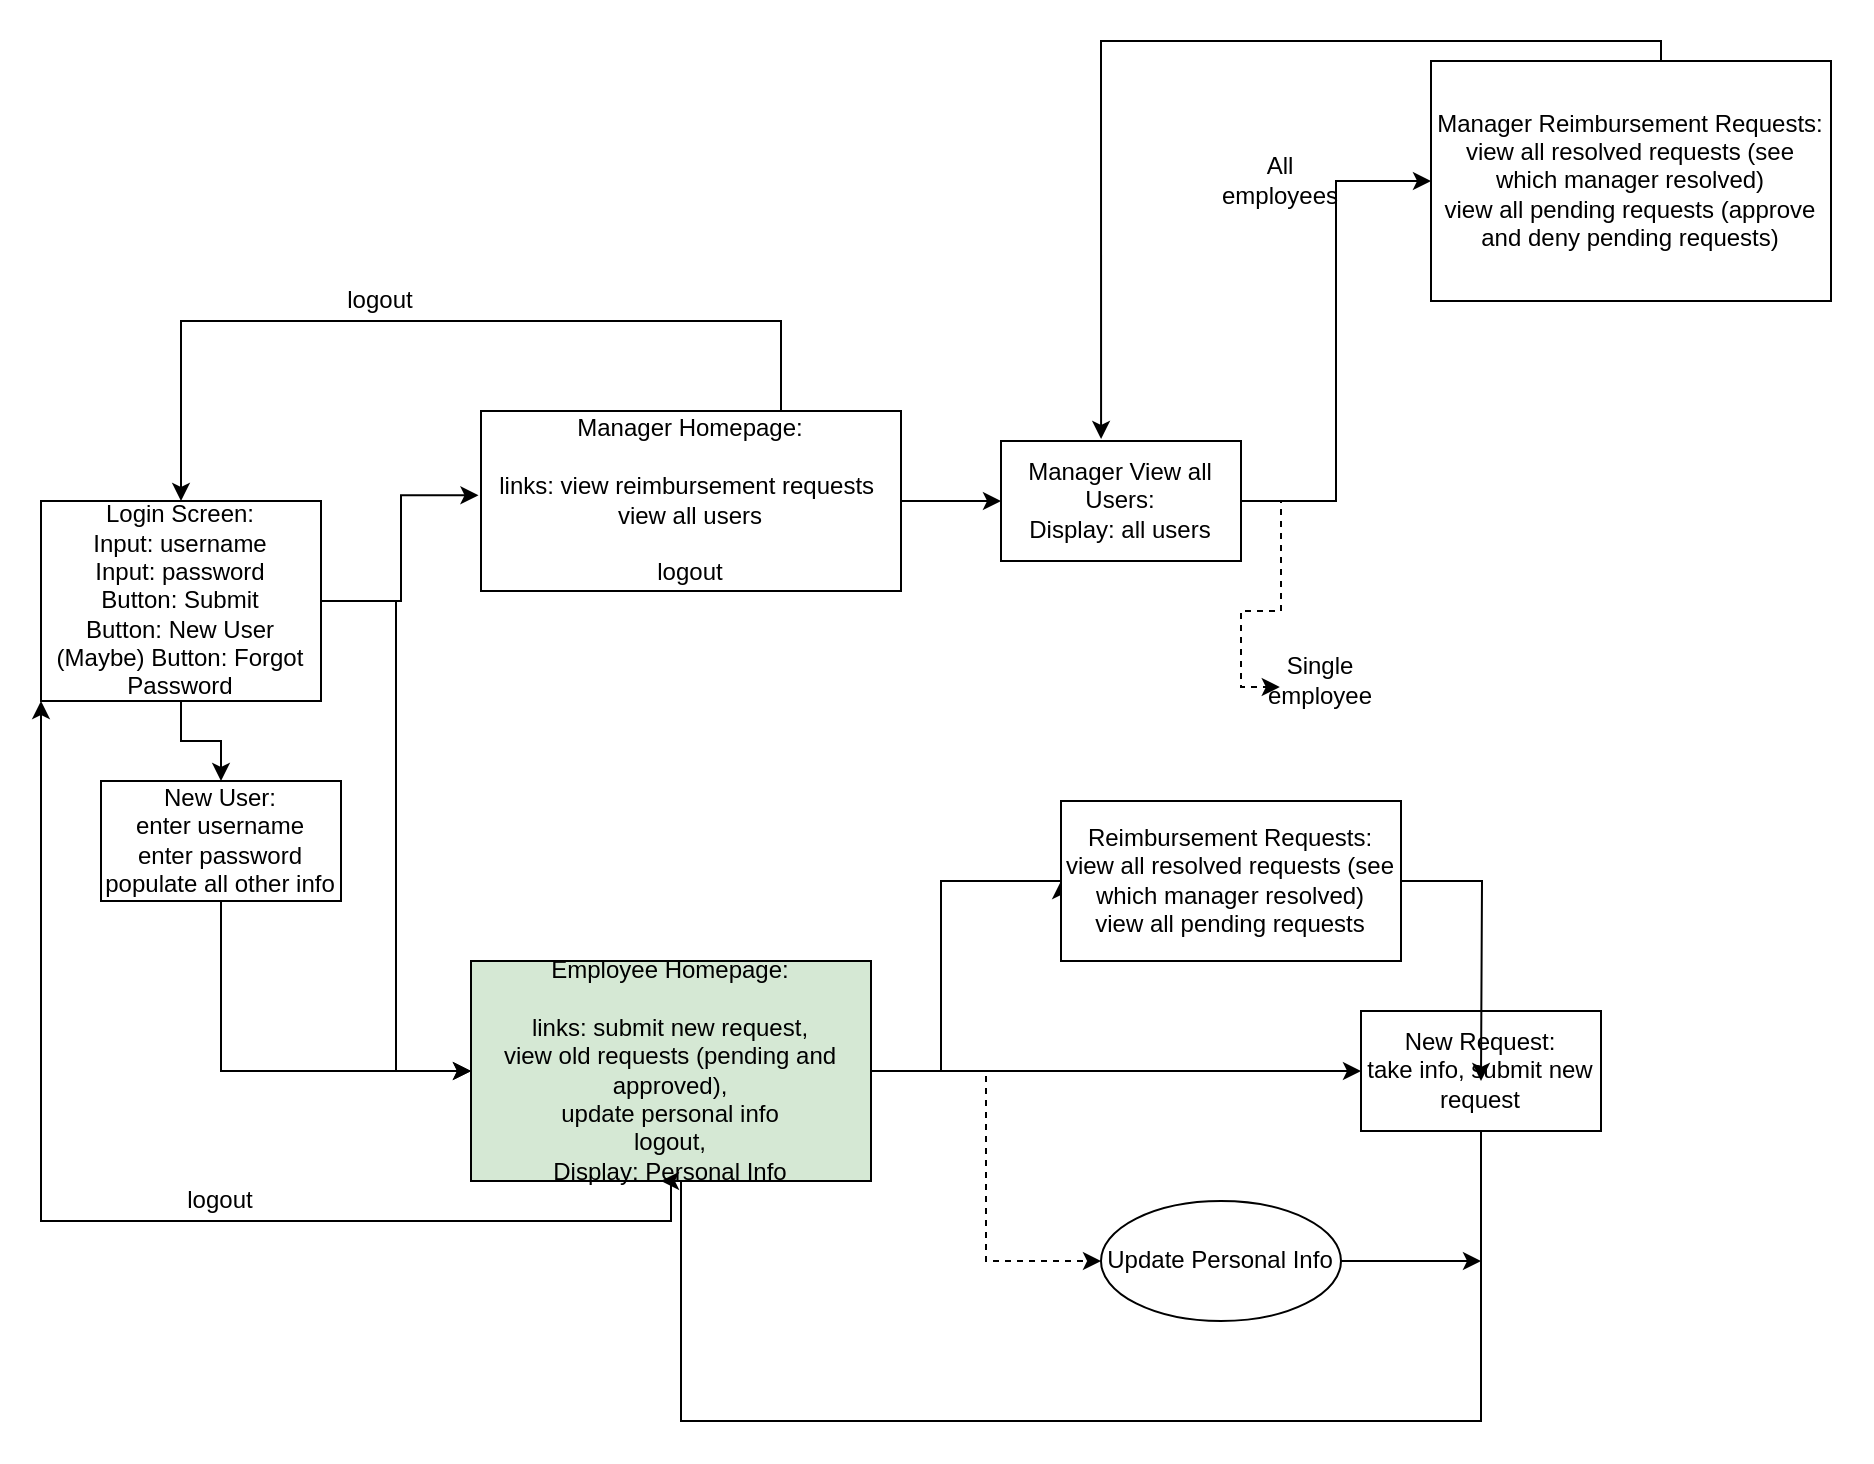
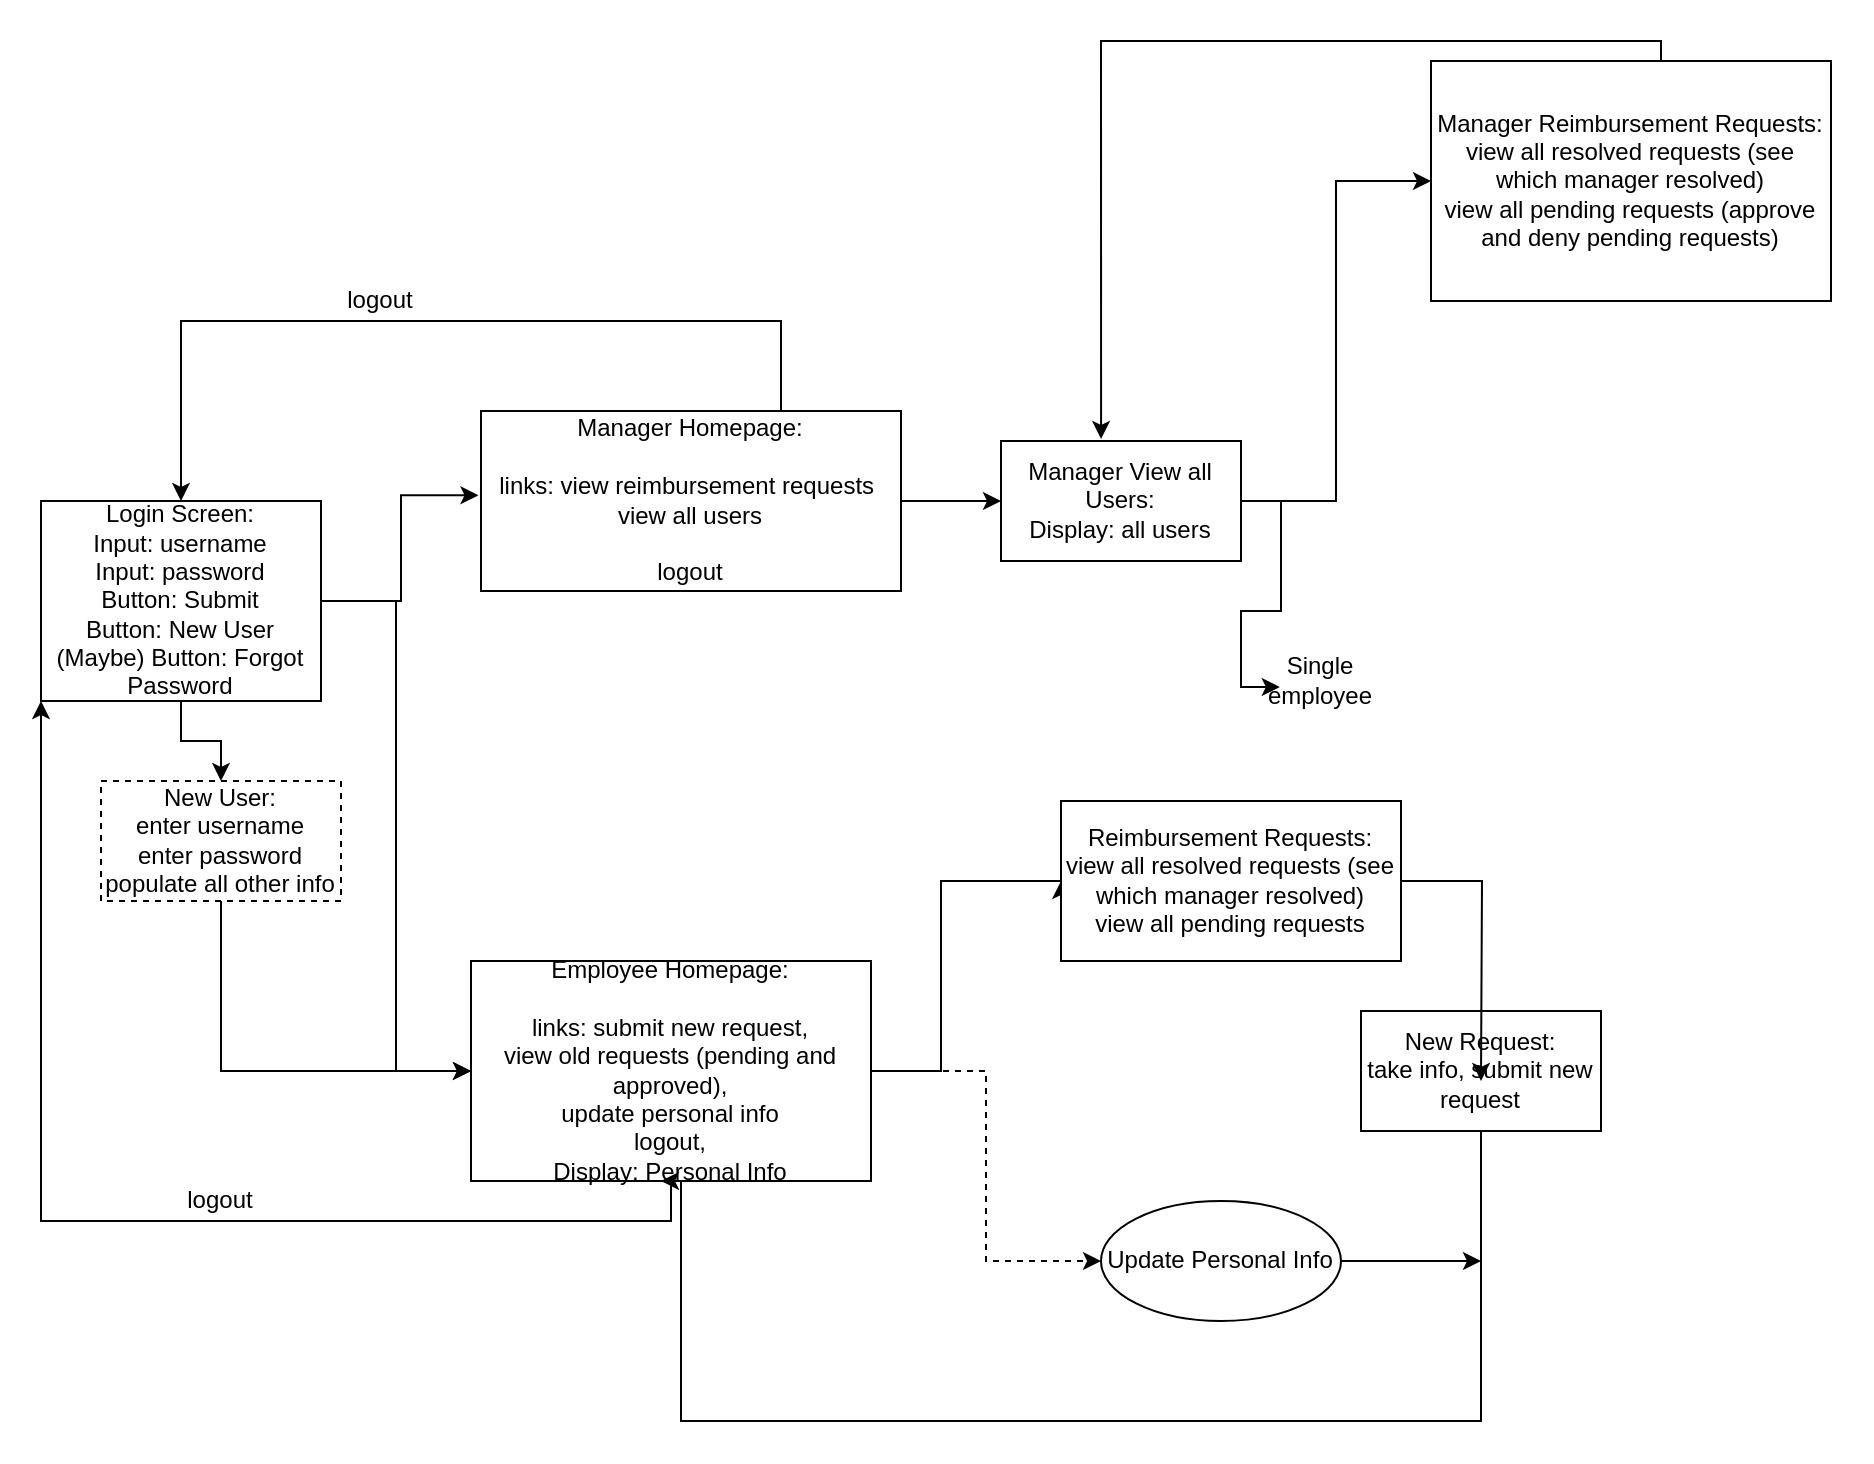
- <mxCell id="19" value="All employees" style="text;html=1;strokeColor=none;fillColor=none;align=center;verticalAlign=middle;whiteSpace=wrap;rounded=0;" parent="1" vertex="1"><mxGeometry x="620" y="80" width="40" height="20" as="geometry" /></mxCell>
- <mxCell id="21" style="edgeStyle=orthogonalEdgeStyle;rounded=0;orthogonalLoop=1;jettySize=auto;html=1;exitX=1;exitY=0.5;exitDx=0;exitDy=0;entryX=-0.015;entryY=0.65;entryDx=0;entryDy=0;entryPerimeter=0;dashed=1;" parent="1" source="22" target="20" edge="1"><mxGeometry relative="1" as="geometry"><mxPoint x="630" y="350" as="sourcePoint" /><mxPoint x="727" y="338" as="targetPoint" /></mxGeometry></mxCell>
+ <mxCell id="21" style="edgeStyle=orthogonalEdgeStyle;rounded=0;orthogonalLoop=1;jettySize=auto;html=1;exitX=1;exitY=0.5;exitDx=0;exitDy=0;entryX=-0.015;entryY=0.65;entryDx=0;entryDy=0;entryPerimeter=0;" parent="1" source="22" target="20" edge="1"><mxGeometry relative="1" as="geometry"><mxPoint x="630" y="350" as="sourcePoint" /><mxPoint x="727" y="338" as="targetPoint" /></mxGeometry></mxCell>
- <mxCell id="31" value="New User:&lt;br&gt;enter username&lt;br&gt;enter password&lt;br&gt;populate all other info" style="rounded=0;whiteSpace=wrap;html=1;" parent="1" vertex="1"><mxGeometry x="50" y="390" width="120" height="60" as="geometry" /></mxCell>
+ <mxCell id="31" value="New User:&lt;br&gt;enter username&lt;br&gt;enter password&lt;br&gt;populate all other info" style="rounded=0;whiteSpace=wrap;html=1;dashed=1;" parent="1" vertex="1"><mxGeometry x="50" y="390" width="120" height="60" as="geometry" /></mxCell>
- <mxCell id="11" value="Employee Homepage:&lt;br&gt;&lt;br&gt;links: submit new request, &lt;br&gt;view old requests (pending and approved), &lt;br&gt;update personal info&lt;br&gt;logout,&lt;br&gt;Display: Personal Info" style="rounded=0;whiteSpace=wrap;html=1;fillColor=#d5e8d4;" parent="1" vertex="1"><mxGeometry x="235" y="480" width="200" height="110" as="geometry" /></mxCell>
+ <mxCell id="11" value="Employee Homepage:&lt;br&gt;&lt;br&gt;links: submit new request, &lt;br&gt;view old requests (pending and approved), &lt;br&gt;update personal info&lt;br&gt;logout,&lt;br&gt;Display: Personal Info" style="rounded=0;whiteSpace=wrap;html=1;" parent="1" vertex="1"><mxGeometry x="235" y="480" width="200" height="110" as="geometry" /></mxCell>
- <mxCell id="9" style="edgeStyle=orthogonalEdgeStyle;rounded=0;orthogonalLoop=1;jettySize=auto;html=1;exitX=1;exitY=0.5;exitDx=0;exitDy=0;entryX=0;entryY=0.5;entryDx=0;entryDy=0;" parent="1" source="11" target="27" edge="1"><mxGeometry relative="1" as="geometry" /></mxCell>
